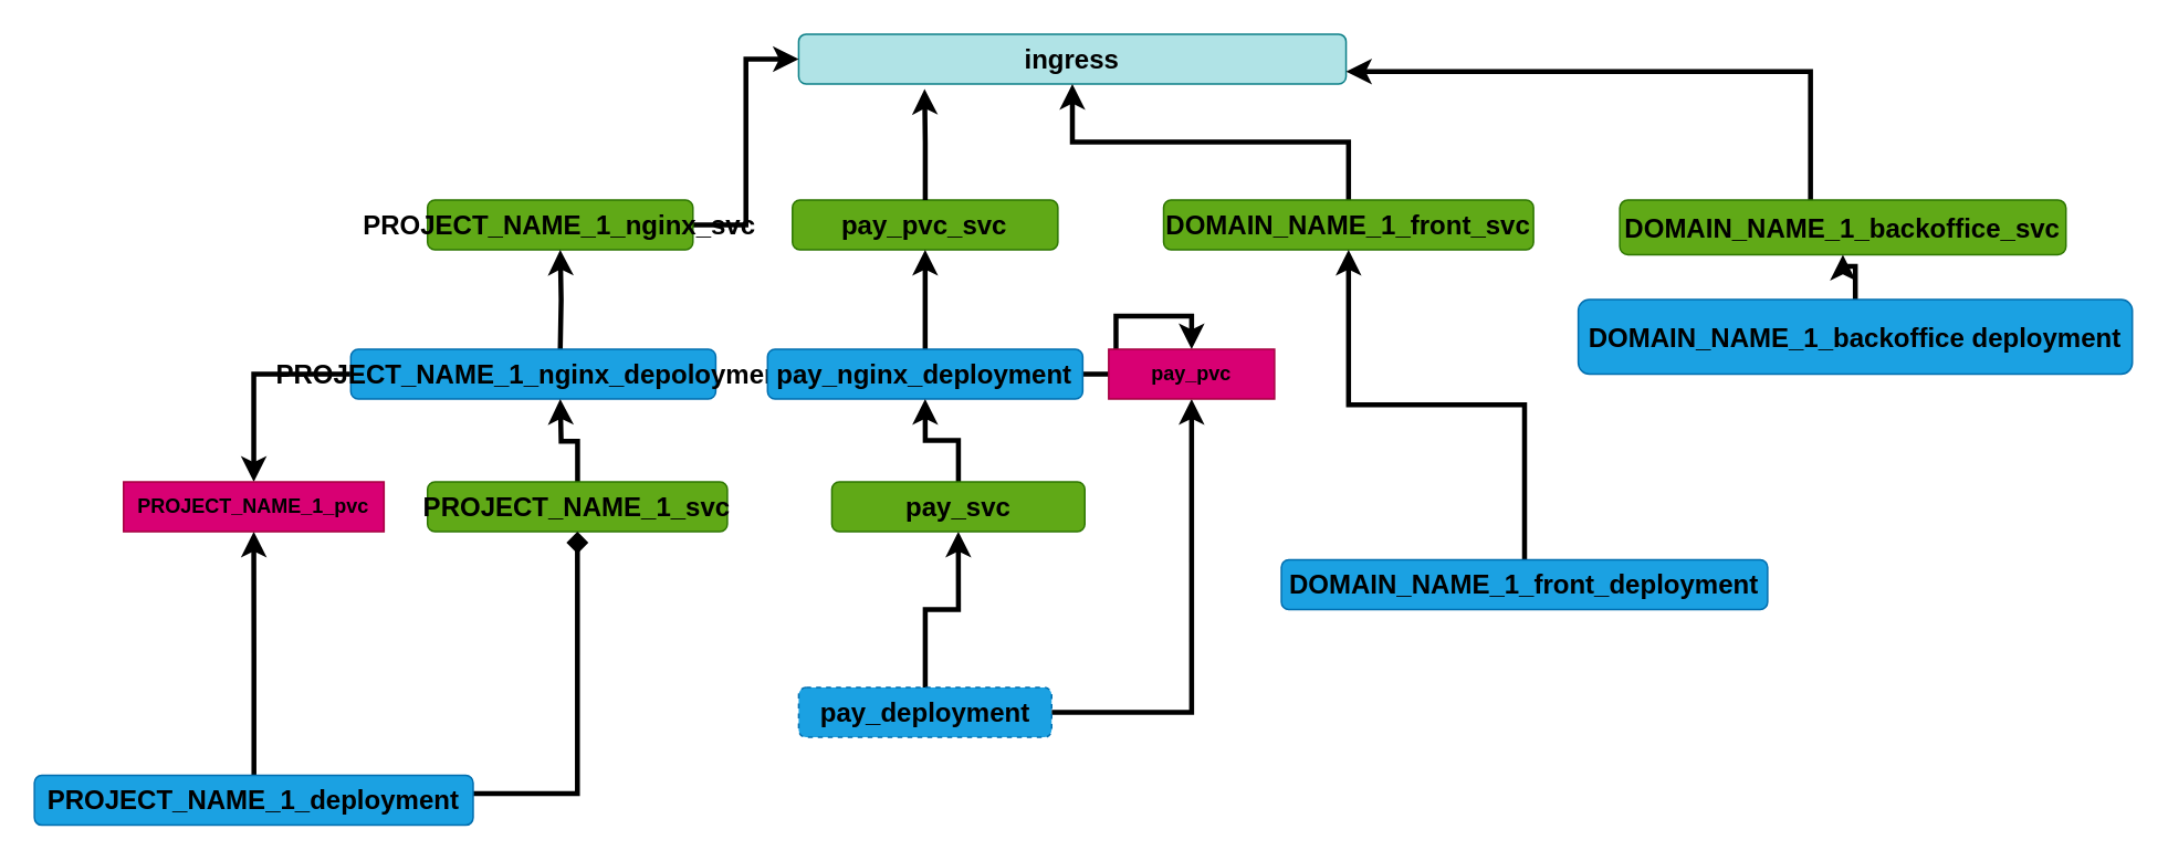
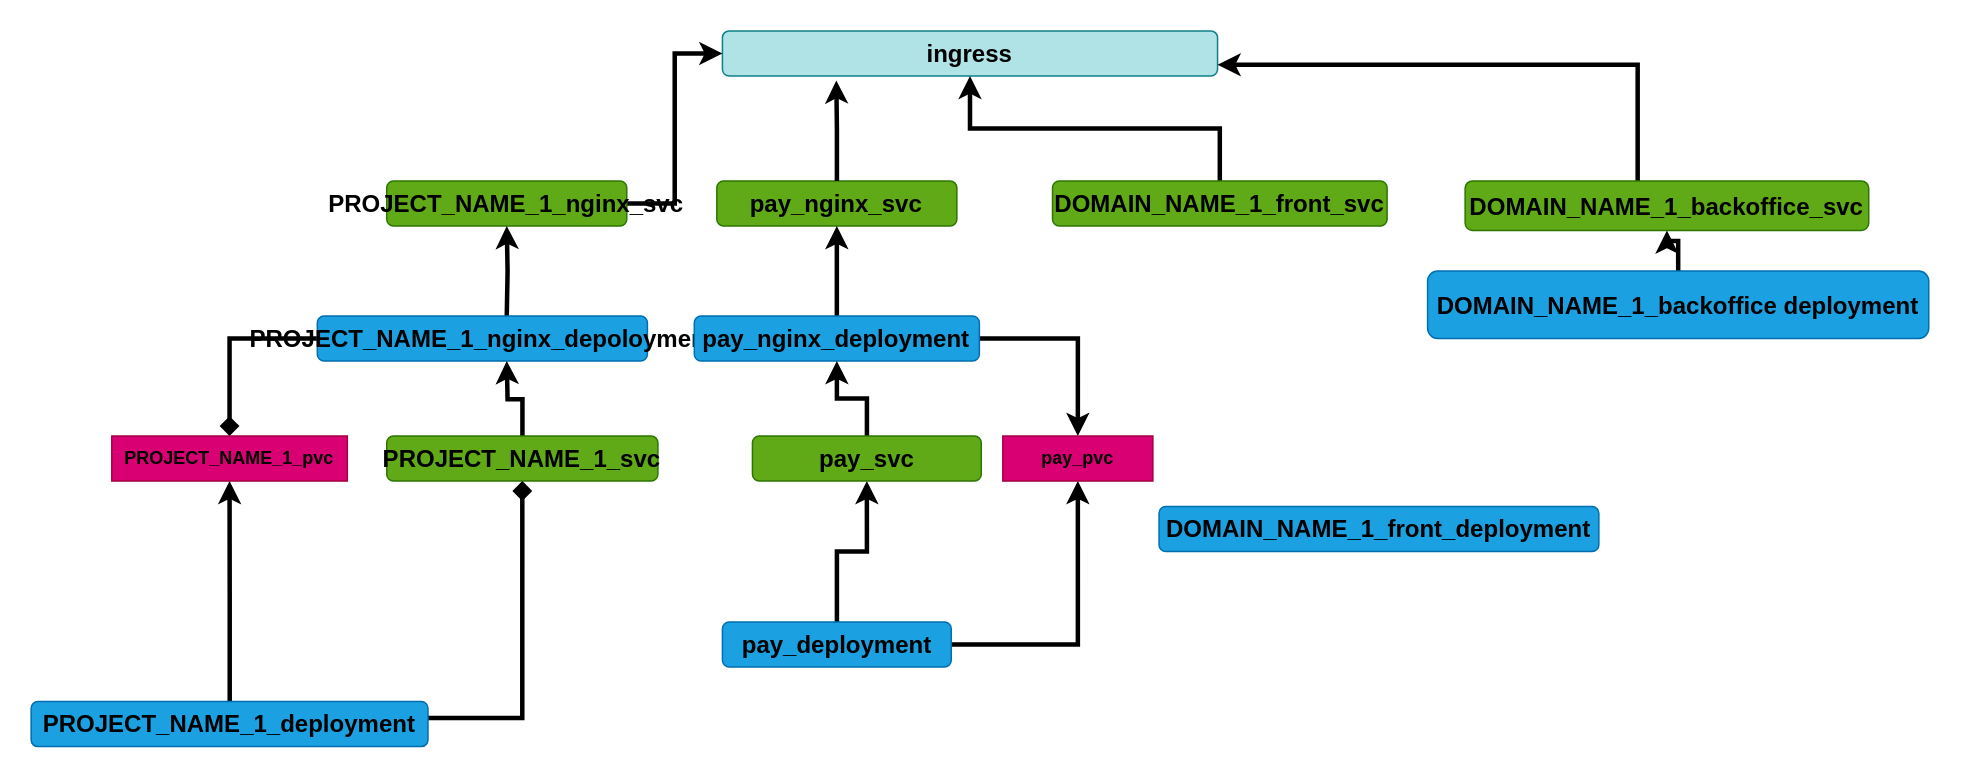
- <mxCell id="13" value="&lt;font size=&quot;1&quot; color=&quot;#000000&quot;&gt;&lt;b style=&quot;font-size: 16px;&quot;&gt;pay_pvc_svc&lt;/b&gt;&lt;/font&gt;" style="rounded=1;whiteSpace=wrap;html=1;fillColor=#60a917;strokeColor=#2D7600;fontColor=#ffffff;" parent="1" vertex="1"><mxGeometry x="477.25" y="120" width="160" height="30" as="geometry" /></mxCell>
+ <mxCell id="13" value="&lt;font size=&quot;1&quot; color=&quot;#000000&quot;&gt;&lt;b style=&quot;font-size: 16px;&quot;&gt;pay_nginx_svc&lt;/b&gt;&lt;/font&gt;" style="rounded=1;whiteSpace=wrap;html=1;fillColor=#60a917;strokeColor=#2D7600;fontColor=#ffffff;" parent="1" vertex="1"><mxGeometry x="477.25" y="120" width="160" height="30" as="geometry" /></mxCell>
- <mxCell id="32" value="&lt;font color=&quot;#000000&quot;&gt;&lt;b&gt;pay_pvc&lt;/b&gt;&lt;/font&gt;" style="rounded=0;whiteSpace=wrap;html=1;fillColor=#d80073;fontColor=#ffffff;strokeColor=#A50040;" parent="1" vertex="1"><mxGeometry x="667.88" y="210" width="100" height="30" as="geometry" /></mxCell>
+ <mxCell id="32" value="&lt;font color=&quot;#000000&quot;&gt;&lt;b&gt;pay_pvc&lt;/b&gt;&lt;/font&gt;" style="rounded=0;whiteSpace=wrap;html=1;fillColor=#d80073;fontColor=#ffffff;strokeColor=#A50040;" parent="1" vertex="1"><mxGeometry x="667.88" y="290" width="100" height="30" as="geometry" /></mxCell>
- <mxCell id="24" style="edgeStyle=orthogonalEdgeStyle;rounded=0;orthogonalLoop=1;jettySize=auto;html=1;entryX=0.5;entryY=1;entryDx=0;entryDy=0;strokeColor=#000000;strokeWidth=3;" parent="1" source="25" target="15" edge="1"><mxGeometry relative="1" as="geometry" /></mxCell>
- <mxCell id="6" style="edgeStyle=orthogonalEdgeStyle;rounded=0;orthogonalLoop=1;jettySize=auto;html=1;exitX=0;exitY=0.5;exitDx=0;exitDy=0;entryX=0.5;entryY=0;entryDx=0;entryDy=0;strokeColor=#000000;strokeWidth=3;" parent="1" source="7" target="31" edge="1"><mxGeometry relative="1" as="geometry" /></mxCell>
+ <mxCell id="6" style="edgeStyle=orthogonalEdgeStyle;rounded=0;orthogonalLoop=1;jettySize=auto;html=1;exitX=0;exitY=0.5;exitDx=0;exitDy=0;entryX=0.5;entryY=0;entryDx=0;entryDy=0;strokeColor=#000000;strokeWidth=3;endArrow=diamond;" parent="1" source="7" target="31" edge="1"><mxGeometry relative="1" as="geometry" /></mxCell>
- <mxCell id="23" value="&lt;font size=&quot;1&quot; color=&quot;#000000&quot;&gt;&lt;b style=&quot;font-size: 16px;&quot;&gt;pay&lt;/b&gt;&lt;/font&gt;&lt;b style=&quot;color: rgb(0, 0, 0); background-color: initial; font-size: 16px;&quot;&gt;_deployment&lt;/b&gt;" style="rounded=1;whiteSpace=wrap;html=1;fillColor=#1ba1e2;strokeColor=#006EAF;fontColor=#ffffff;dashed=1;" parent="1" vertex="1"><mxGeometry x="481" y="414" width="152.5" height="30" as="geometry" /></mxCell>
+ <mxCell id="23" value="&lt;font size=&quot;1&quot; color=&quot;#000000&quot;&gt;&lt;b style=&quot;font-size: 16px;&quot;&gt;pay&lt;/b&gt;&lt;/font&gt;&lt;b style=&quot;color: rgb(0, 0, 0); background-color: initial; font-size: 16px;&quot;&gt;_deployment&lt;/b&gt;" style="rounded=1;whiteSpace=wrap;html=1;fillColor=#1ba1e2;strokeColor=#006EAF;fontColor=#ffffff;" parent="1" vertex="1"><mxGeometry x="481" y="414" width="152.5" height="30" as="geometry" /></mxCell>
